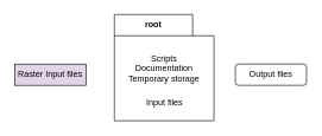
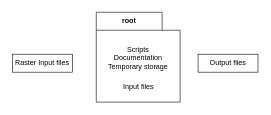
- <mxCell id="2" value="Raster Input files" style="rounded=0;whiteSpace=wrap;html=1;fillColor=#e1d5e7;" vertex="1" parent="1"><mxGeometry x="20" y="90" width="100" height="30" as="geometry" /></mxCell>
+ <mxCell id="2" value="Raster Input files" style="rounded=0;whiteSpace=wrap;html=1;" vertex="1" parent="1"><mxGeometry x="20" y="90" width="100" height="30" as="geometry" /></mxCell>
- <mxCell id="6" value="Output files" style="whiteSpace=wrap;html=1;rounded=1;" vertex="1" parent="1"><mxGeometry x="330" y="90" width="100" height="30" as="geometry" /></mxCell>
+ <mxCell id="6" value="Output files" style="rounded=0;whiteSpace=wrap;html=1;" vertex="1" parent="1"><mxGeometry x="330" y="90" width="100" height="30" as="geometry" /></mxCell>
